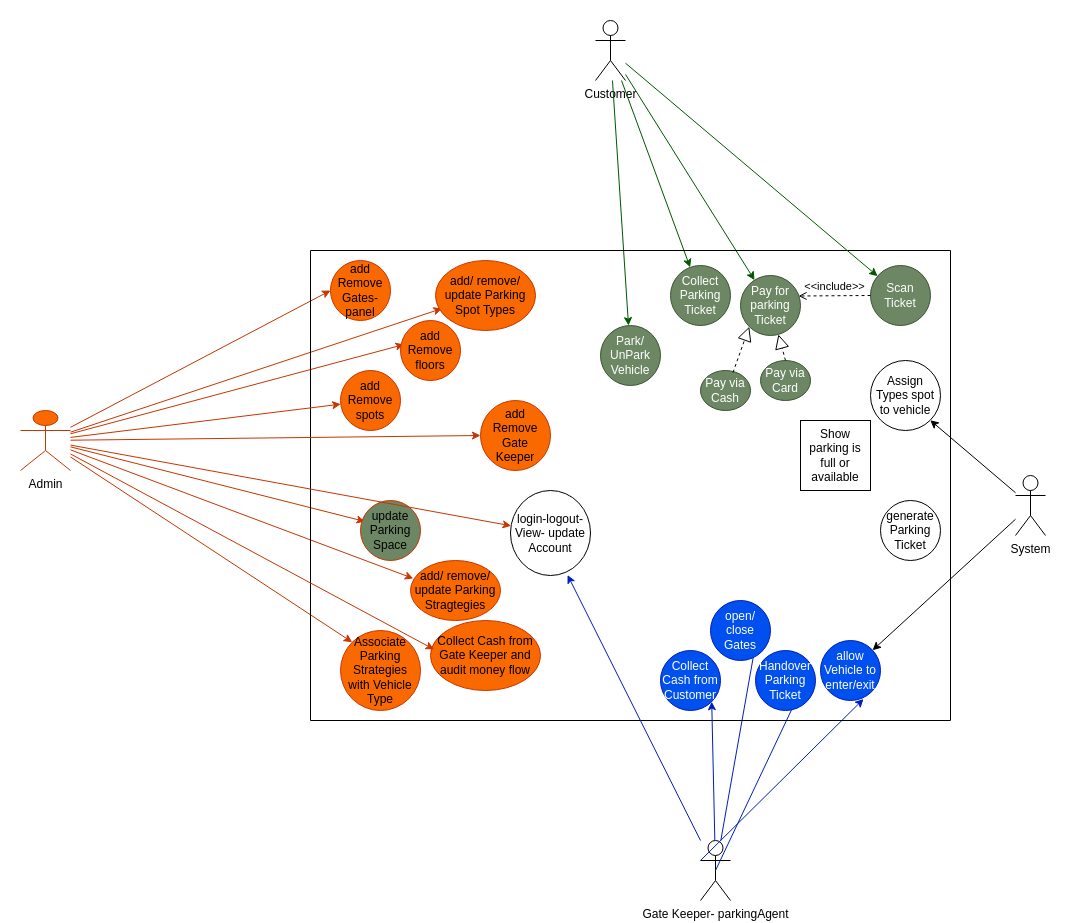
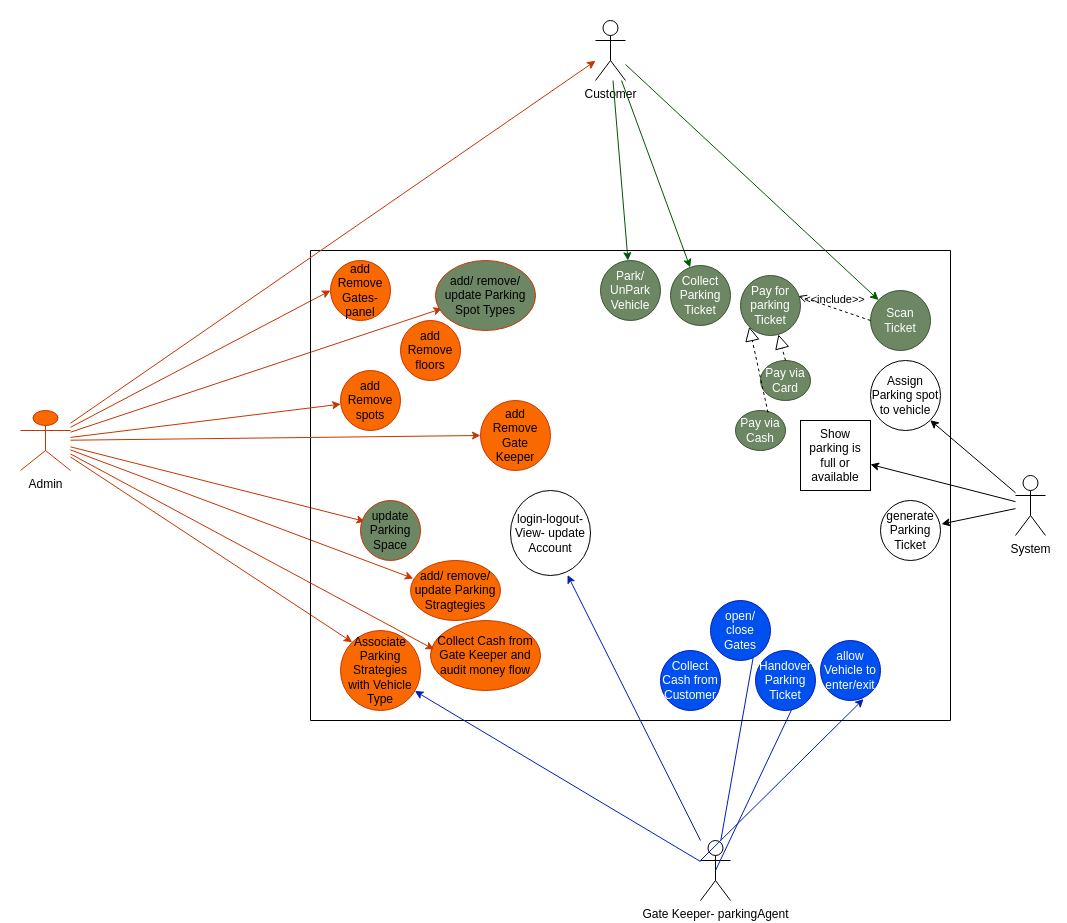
- <mxCell id="12" value="" style="endArrow=classic;html=1;rounded=0;fillColor=#008a00;strokeColor=#005700;" parent="1" source="9" target="23" edge="1"><mxGeometry width="50" height="50" relative="1" as="geometry"><mxPoint x="650" y="146" as="sourcePoint" /><mxPoint x="718.744" y="282.192" as="targetPoint" /></mxGeometry></mxCell>
- <mxCell id="22" value="add/ remove/ update Parking Spot Types" style="ellipse;whiteSpace=wrap;html=1;fillColor=#fa6800;fontColor=#000000;strokeColor=#C73500;" parent="17" vertex="1"><mxGeometry x="125" y="10" width="100" height="70" as="geometry" /></mxCell>
+ <mxCell id="22" value="add/ remove/ update Parking Spot Types" style="ellipse;whiteSpace=wrap;html=1;fillColor=#6d8764;fontColor=#000000;strokeColor=#C73500;" parent="17" vertex="1"><mxGeometry x="125" y="10" width="100" height="70" as="geometry" /></mxCell>
- <mxCell id="36" value="Scan Ticket" style="ellipse;whiteSpace=wrap;html=1;fillColor=#6d8764;fontColor=#ffffff;strokeColor=#3A5431;" vertex="1" parent="17"><mxGeometry x="560" y="15" width="60" height="60" as="geometry" /></mxCell>
+ <mxCell id="36" value="Scan Ticket" style="ellipse;whiteSpace=wrap;html=1;fillColor=#6d8764;fontColor=#ffffff;strokeColor=#3A5431;" vertex="1" parent="17"><mxGeometry x="560" y="40" width="60" height="60" as="geometry" /></mxCell>
- <mxCell id="28" value="Park/ UnPark Vehicle" style="ellipse;whiteSpace=wrap;html=1;fillColor=#6d8764;fontColor=#ffffff;strokeColor=#3A5431;" parent="17" vertex="1"><mxGeometry x="290" y="75" width="60" height="60" as="geometry" /></mxCell>
+ <mxCell id="28" value="Park/ UnPark Vehicle" style="ellipse;whiteSpace=wrap;html=1;fillColor=#6d8764;fontColor=#ffffff;strokeColor=#3A5431;" parent="17" vertex="1"><mxGeometry x="290" y="10" width="60" height="60" as="geometry" /></mxCell>
- <mxCell id="4" value="" style="endArrow=classic;html=1;rounded=0;entryX=0.058;entryY=0.4;entryDx=0;entryDy=0;entryPerimeter=0;fillColor=#fa6800;strokeColor=#C73500;" parent="1" source="2" target="19" edge="1"><mxGeometry width="50" height="50" relative="1" as="geometry"><mxPoint x="90" y="428" as="sourcePoint" /><mxPoint x="270.561" y="395.772" as="targetPoint" /></mxGeometry></mxCell>
- <mxCell id="31" value="Pay via Cash" style="ellipse;whiteSpace=wrap;html=1;fillColor=#6d8764;fontColor=#ffffff;strokeColor=#3A5431;" parent="17" vertex="1"><mxGeometry x="390" y="120" width="50" height="40" as="geometry" /></mxCell>
+ <mxCell id="31" value="Pay via Cash" style="ellipse;whiteSpace=wrap;html=1;fillColor=#6d8764;fontColor=#ffffff;strokeColor=#3A5431;" parent="17" vertex="1"><mxGeometry x="425" y="160" width="50" height="40" as="geometry" /></mxCell>
- <mxCell id="42" value="Assign Types spot to vehicle" style="ellipse;whiteSpace=wrap;html=1;" vertex="1" parent="17"><mxGeometry x="560" y="110" width="70" height="70" as="geometry" /></mxCell>
+ <mxCell id="42" value="Assign Parking spot to vehicle" style="ellipse;whiteSpace=wrap;html=1;" vertex="1" parent="17"><mxGeometry x="560" y="110" width="70" height="70" as="geometry" /></mxCell>
- <mxCell id="54" value="" style="endArrow=classic;html=1;rounded=0;fillColor=#fa6800;strokeColor=#C73500;" edge="1" parent="1" source="2" target="43"><mxGeometry width="50" height="50" relative="1" as="geometry"><mxPoint x="80" y="453" as="sourcePoint" /><mxPoint x="315" y="481" as="targetPoint" /></mxGeometry></mxCell>
+ <mxCell id="54" value="" style="endArrow=classic;html=1;rounded=0;fillColor=#fa6800;strokeColor=#C73500;" edge="1" parent="1" source="2" target="9"><mxGeometry width="50" height="50" relative="1" as="geometry"><mxPoint x="80" y="453" as="sourcePoint" /><mxPoint x="315" y="481" as="targetPoint" /></mxGeometry></mxCell>
+ <mxCell id="51" value="" style="endArrow=classic;html=1;rounded=0;" edge="1" parent="1" source="49" target="41"><mxGeometry width="50" height="50" relative="1" as="geometry"><mxPoint x="935" y="445" as="sourcePoint" /><mxPoint x="950" y="325" as="targetPoint" /></mxGeometry></mxCell>
- <mxCell id="50" value="" style="endArrow=classic;html=1;rounded=0;" parent="1" source="49" edge="1" target="24"><mxGeometry width="50" height="50" relative="1" as="geometry"><mxPoint x="850" y="425" as="sourcePoint" /><mxPoint x="940" y="315" as="targetPoint" /></mxGeometry></mxCell>
+ <mxCell id="50" value="" style="endArrow=classic;html=1;rounded=0;entryX=1.017;entryY=0.392;entryDx=0;entryDy=0;entryPerimeter=0;" parent="1" source="49" edge="1" target="40"><mxGeometry width="50" height="50" relative="1" as="geometry"><mxPoint x="850" y="425" as="sourcePoint" /><mxPoint x="940" y="315" as="targetPoint" /></mxGeometry></mxCell>
- <mxCell id="45" value="" style="endArrow=classic;html=1;rounded=0;entryX=1;entryY=1;entryDx=0;entryDy=0;fillColor=#0050ef;strokeColor=#001DBC;" parent="1" source="13" target="30" edge="1"><mxGeometry width="50" height="50" relative="1" as="geometry"><mxPoint x="700" y="807" as="sourcePoint" /><mxPoint x="491" y="909" as="targetPoint" /></mxGeometry></mxCell>
+ <mxCell id="45" value="" style="endArrow=classic;html=1;rounded=0;fillColor=#0050ef;strokeColor=#001DBC;" parent="1" source="13" target="21" edge="1"><mxGeometry width="50" height="50" relative="1" as="geometry"><mxPoint x="700" y="807" as="sourcePoint" /><mxPoint x="491" y="909" as="targetPoint" /></mxGeometry></mxCell>
